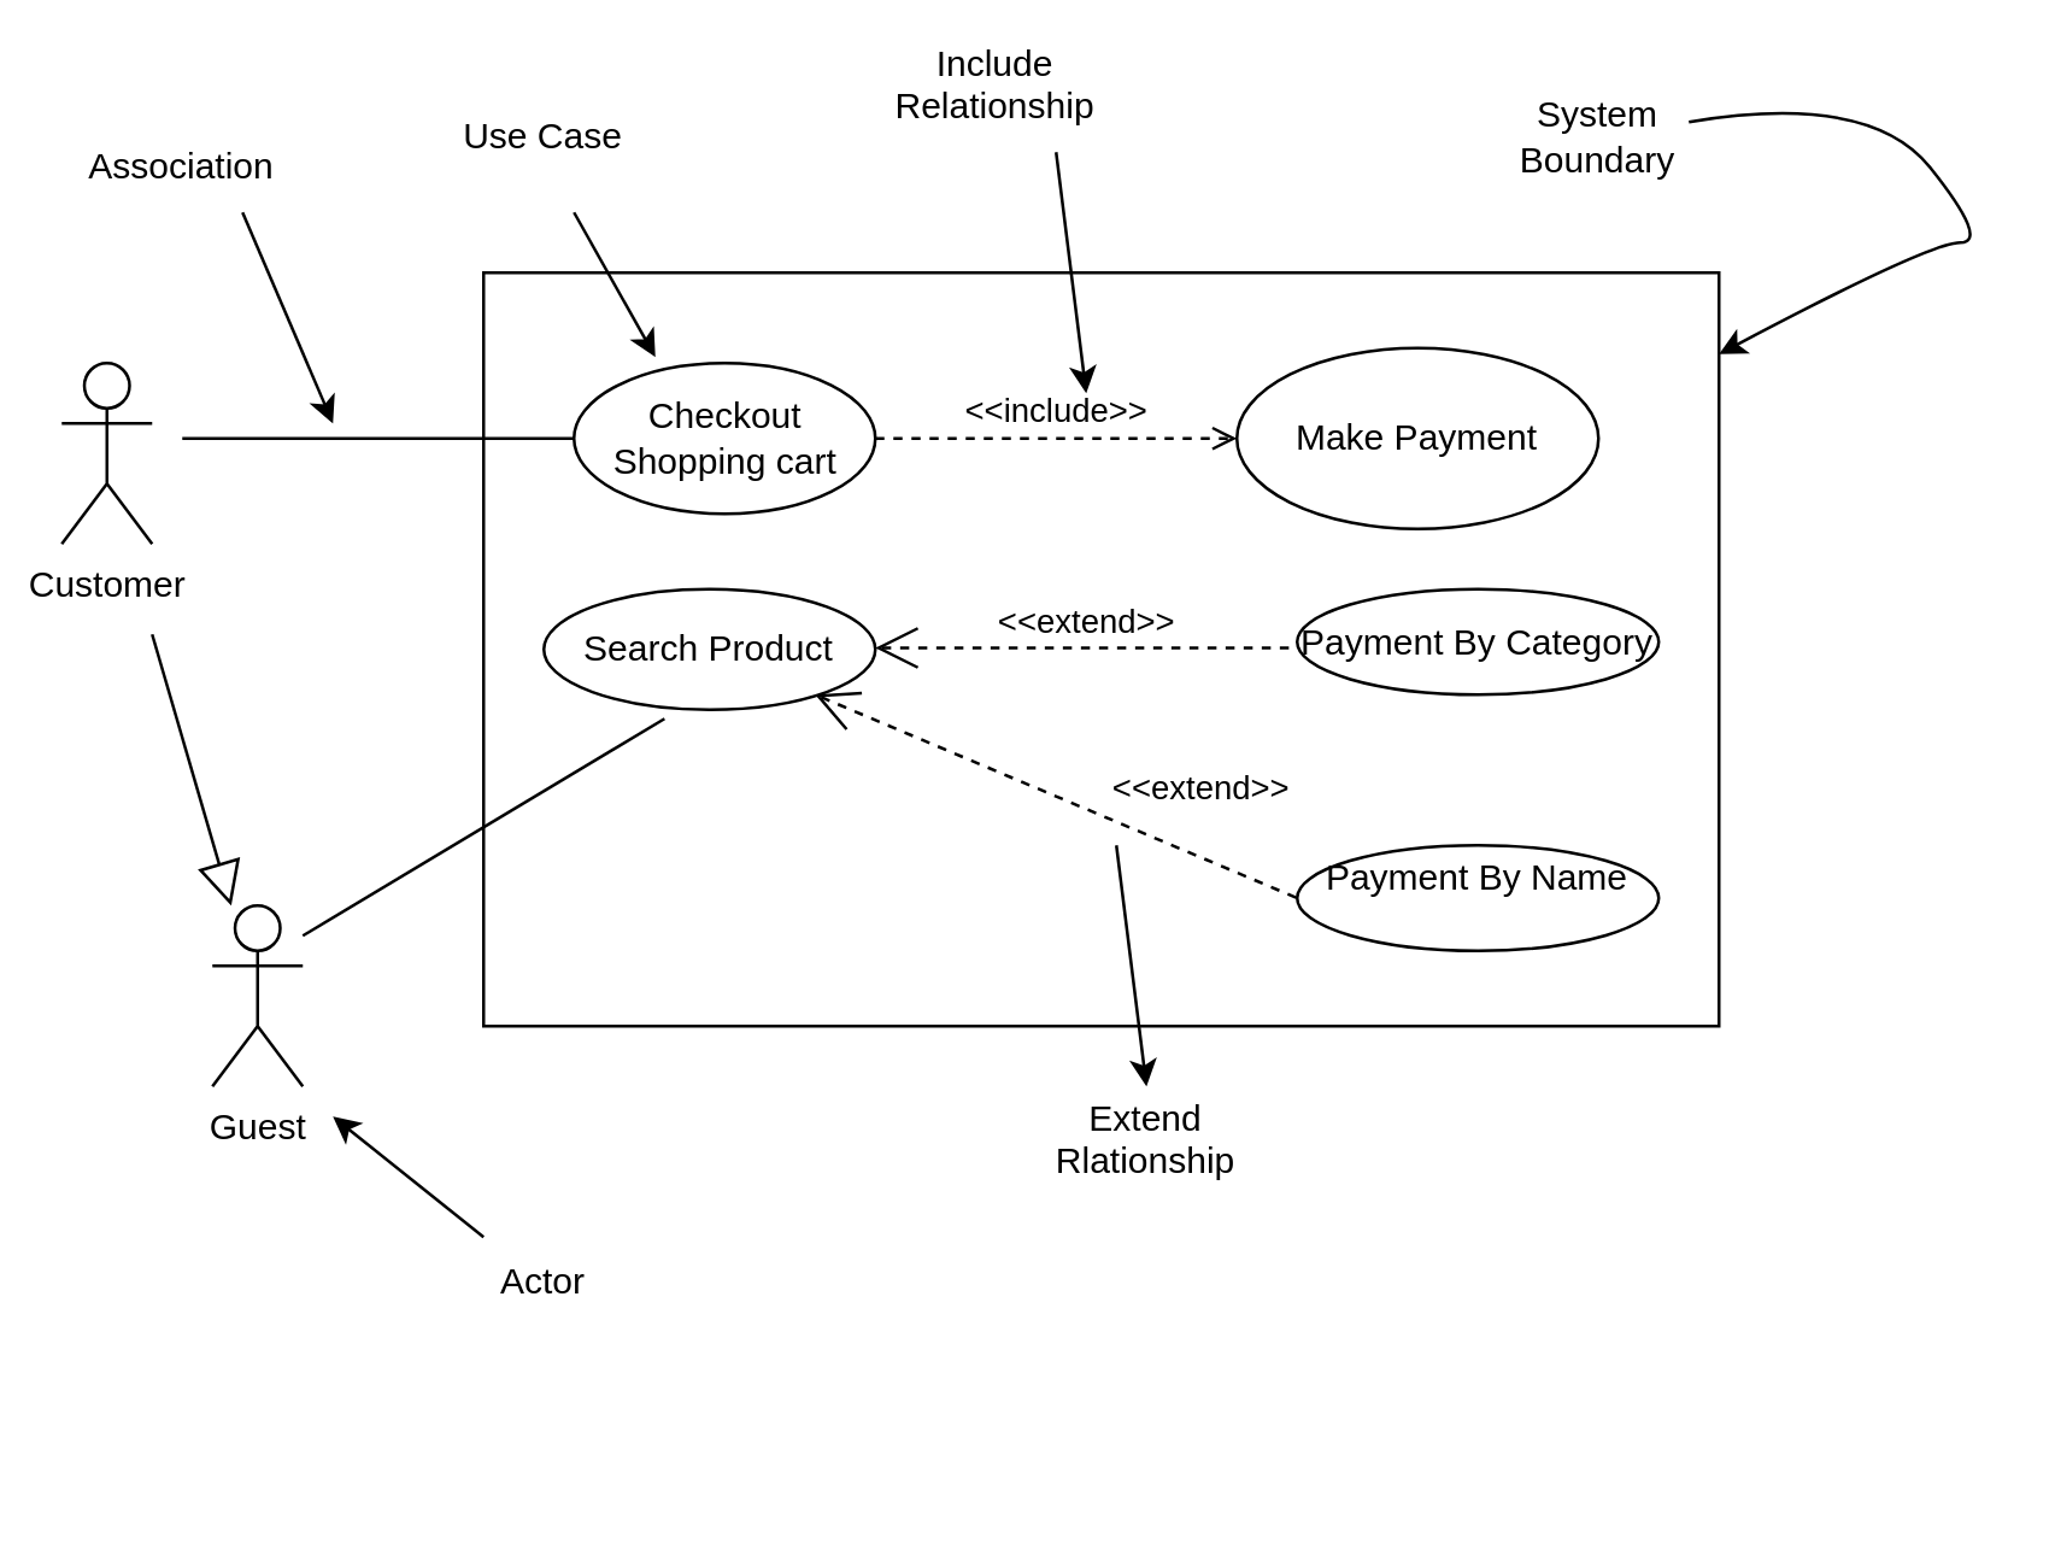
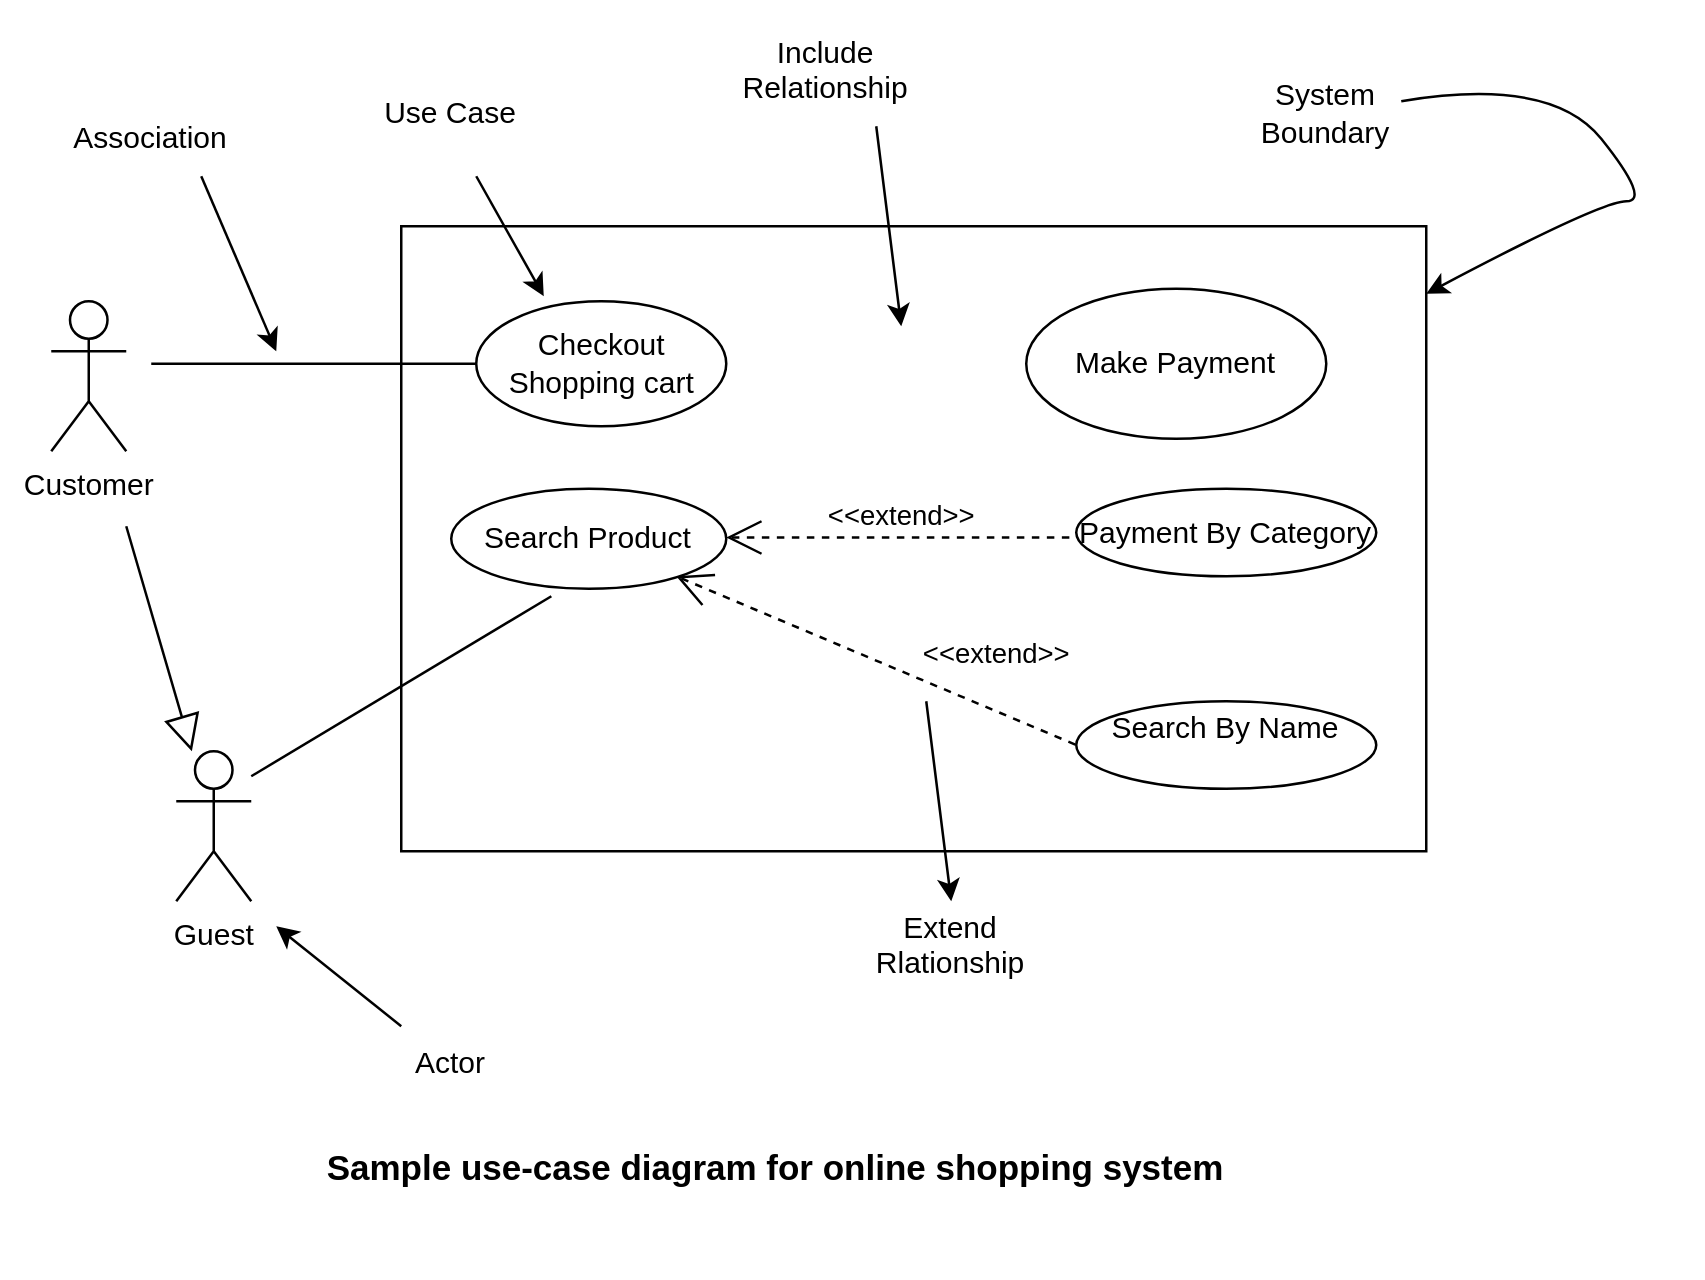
- <mxCell id="7" value="&amp;lt;&amp;lt;include&amp;gt;&amp;gt;" style="html=1;verticalAlign=bottom;labelBackgroundColor=none;endArrow=open;endFill=0;rounded=0;entryX=0;entryY=0.5;entryDx=0;entryDy=0;exitX=1;exitY=0.5;exitDx=0;exitDy=0;dashed=1;" edge="1" parent="1" source="5" target="6"><mxGeometry width="160" relative="1" as="geometry"><mxPoint x="290" y="140" as="sourcePoint" /><mxPoint x="450" y="140" as="targetPoint" /></mxGeometry></mxCell>
- <mxCell id="11" value="&lt;div&gt;Payment By Name&lt;/div&gt;&lt;div&gt;&lt;br&gt;&lt;/div&gt;" style="ellipse;whiteSpace=wrap;html=1;" vertex="1" parent="1"><mxGeometry x="430" y="280" width="120" height="35" as="geometry" /></mxCell>
+ <mxCell id="11" value="&lt;div&gt;Search By Name&lt;/div&gt;&lt;div&gt;&lt;br&gt;&lt;/div&gt;" style="ellipse;whiteSpace=wrap;html=1;" vertex="1" parent="1"><mxGeometry x="430" y="280" width="120" height="35" as="geometry" /></mxCell>
+ <mxCell id="28" value="&lt;div style=&quot;font-size: 14px;&quot;&gt;Sample use-case diagram for online shopping system&lt;/div&gt;&lt;div style=&quot;font-size: 14px;&quot;&gt;&lt;br style=&quot;font-size: 14px;&quot;&gt;&lt;/div&gt;" style="text;html=1;strokeColor=none;fillColor=none;align=center;verticalAlign=middle;whiteSpace=wrap;rounded=0;fontStyle=1;fontSize=14;" vertex="1" parent="1"><mxGeometry x="100" y="460" width="420" height="30" as="geometry" /></mxCell>
